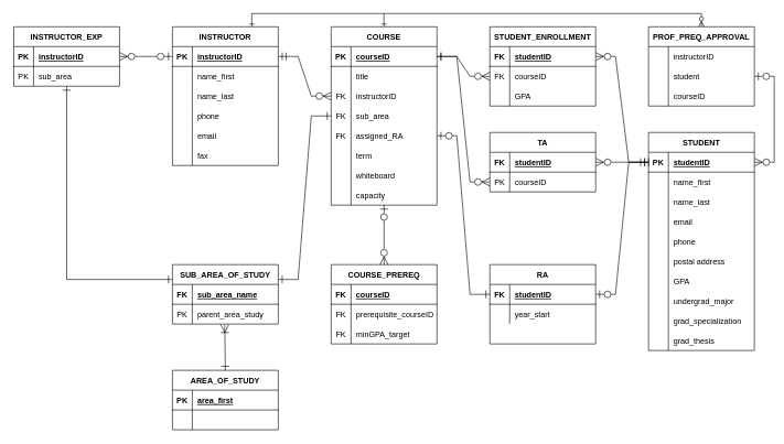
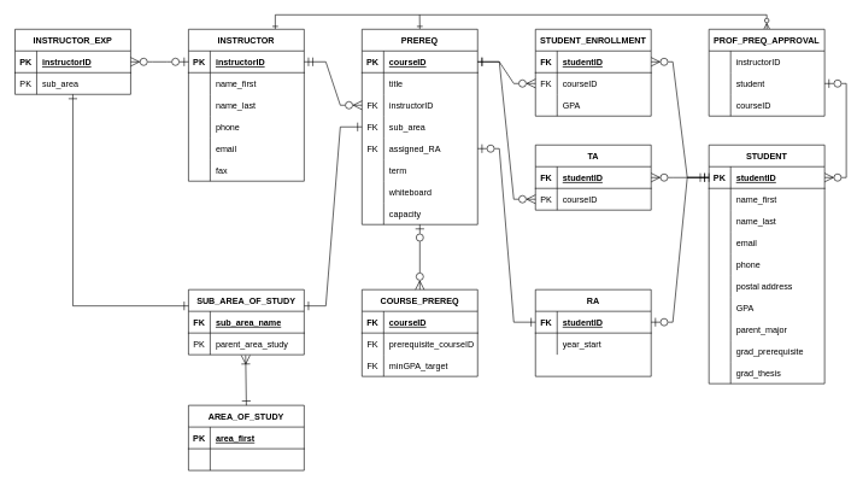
- <mxCell id="77" value="COURSE" style="shape=table;startSize=30;container=1;collapsible=1;childLayout=tableLayout;fixedRows=1;rowLines=0;fontStyle=1;align=center;resizeLast=1;strokeColor=#000000;" parent="1" vertex="1"><mxGeometry x="500" y="40" width="160" height="270" as="geometry" /></mxCell>
+ <mxCell id="77" value="PREREQ" style="shape=table;startSize=30;container=1;collapsible=1;childLayout=tableLayout;fixedRows=1;rowLines=0;fontStyle=1;align=center;resizeLast=1;strokeColor=#000000;" parent="1" vertex="1"><mxGeometry x="500" y="40" width="160" height="270" as="geometry" /></mxCell>
- <mxCell id="46" value="undergrad_major" style="shape=partialRectangle;connectable=0;fillColor=none;top=0;left=0;bottom=0;right=0;align=left;spacingLeft=6;overflow=hidden;strokeColor=#000000;" parent="44" vertex="1"><mxGeometry x="30" width="130" height="30" as="geometry"><mxRectangle width="130" height="30" as="alternateBounds" /></mxGeometry></mxCell>
+ <mxCell id="46" value="parent_major" style="shape=partialRectangle;connectable=0;fillColor=none;top=0;left=0;bottom=0;right=0;align=left;spacingLeft=6;overflow=hidden;strokeColor=#000000;" parent="44" vertex="1"><mxGeometry x="30" width="130" height="30" as="geometry"><mxRectangle width="130" height="30" as="alternateBounds" /></mxGeometry></mxCell>
- <mxCell id="49" value="grad_specialization" style="shape=partialRectangle;connectable=0;fillColor=none;top=0;left=0;bottom=0;right=0;align=left;spacingLeft=6;overflow=hidden;strokeColor=#000000;" parent="47" vertex="1"><mxGeometry x="30" width="130" height="30" as="geometry"><mxRectangle width="130" height="30" as="alternateBounds" /></mxGeometry></mxCell>
+ <mxCell id="49" value="grad_prerequisite" style="shape=partialRectangle;connectable=0;fillColor=none;top=0;left=0;bottom=0;right=0;align=left;spacingLeft=6;overflow=hidden;strokeColor=#000000;" parent="47" vertex="1"><mxGeometry x="30" width="130" height="30" as="geometry"><mxRectangle width="130" height="30" as="alternateBounds" /></mxGeometry></mxCell>
